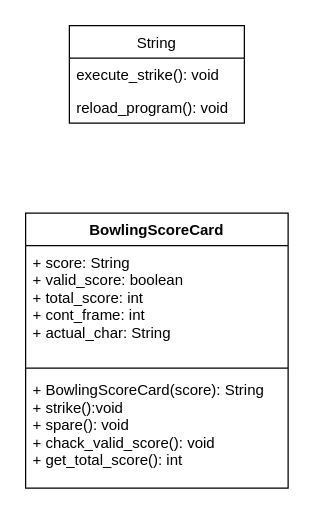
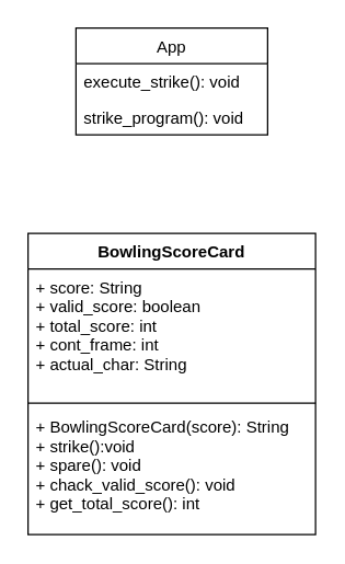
- <mxCell id="6" value="String" style="swimlane;fontStyle=0;childLayout=stackLayout;horizontal=1;startSize=26;fillColor=none;horizontalStack=0;resizeParent=1;resizeParentMax=0;resizeLast=0;collapsible=1;marginBottom=0;" vertex="1" parent="1"><mxGeometry x="55" y="20" width="140" height="78" as="geometry" /></mxCell>
+ <mxCell id="6" value="App" style="swimlane;fontStyle=0;childLayout=stackLayout;horizontal=1;startSize=26;fillColor=none;horizontalStack=0;resizeParent=1;resizeParentMax=0;resizeLast=0;collapsible=1;marginBottom=0;" vertex="1" parent="1"><mxGeometry x="55" y="20" width="140" height="78" as="geometry" /></mxCell>
- <mxCell id="8" value="reload_program(): void" style="text;strokeColor=none;fillColor=none;align=left;verticalAlign=top;spacingLeft=4;spacingRight=4;overflow=hidden;rotatable=0;points=[[0,0.5],[1,0.5]];portConstraint=eastwest;" vertex="1" parent="6"><mxGeometry y="52" width="140" height="26" as="geometry" /></mxCell>
+ <mxCell id="8" value="strike_program(): void" style="text;strokeColor=none;fillColor=none;align=left;verticalAlign=top;spacingLeft=4;spacingRight=4;overflow=hidden;rotatable=0;points=[[0,0.5],[1,0.5]];portConstraint=eastwest;" vertex="1" parent="6"><mxGeometry y="52" width="140" height="26" as="geometry" /></mxCell>
